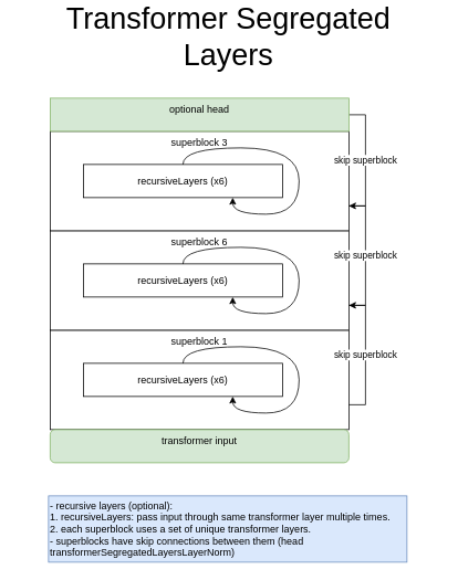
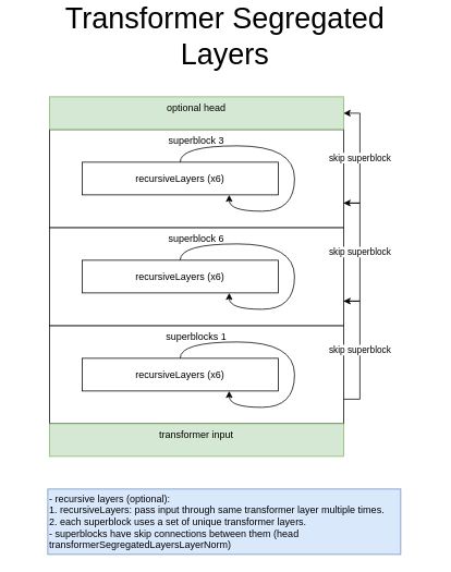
- <mxCell id="6" value="skip superblock" style="edgeStyle=orthogonalEdgeStyle;rounded=0;orthogonalLoop=1;jettySize=auto;html=1;exitX=1;exitY=0.75;exitDx=0;exitDy=0;entryX=1;entryY=0.5;entryDx=0;entryDy=0;endArrow=none;" edge="1" parent="1" source="4" target="15"><mxGeometry relative="1" as="geometry" /></mxCell>
+ <mxCell id="6" value="skip superblock" style="edgeStyle=orthogonalEdgeStyle;rounded=0;orthogonalLoop=1;jettySize=auto;html=1;exitX=1;exitY=0.75;exitDx=0;exitDy=0;entryX=1;entryY=0.5;entryDx=0;entryDy=0;" edge="1" parent="1" source="4" target="15"><mxGeometry relative="1" as="geometry" /></mxCell>
- <mxCell id="2" value="superblock 1" style="rounded=0;whiteSpace=wrap;html=1;verticalAlign=top;" vertex="1" parent="1"><mxGeometry x="60" y="390" width="360" height="120" as="geometry" /></mxCell>
+ <mxCell id="2" value="superblocks 1" style="rounded=0;whiteSpace=wrap;html=1;verticalAlign=top;" vertex="1" parent="1"><mxGeometry x="60" y="390" width="360" height="120" as="geometry" /></mxCell>
- <mxCell id="16" value="transformer input" style="whiteSpace=wrap;html=1;fillColor=#d5e8d4;strokeColor=#82b366;verticalAlign=top;rounded=1;" vertex="1" parent="1"><mxGeometry x="60" y="510" width="360" height="40" as="geometry" /></mxCell>
+ <mxCell id="16" value="transformer input" style="rounded=0;whiteSpace=wrap;html=1;fillColor=#d5e8d4;strokeColor=#82b366;verticalAlign=top;" vertex="1" parent="1"><mxGeometry x="60" y="510" width="360" height="40" as="geometry" /></mxCell>
